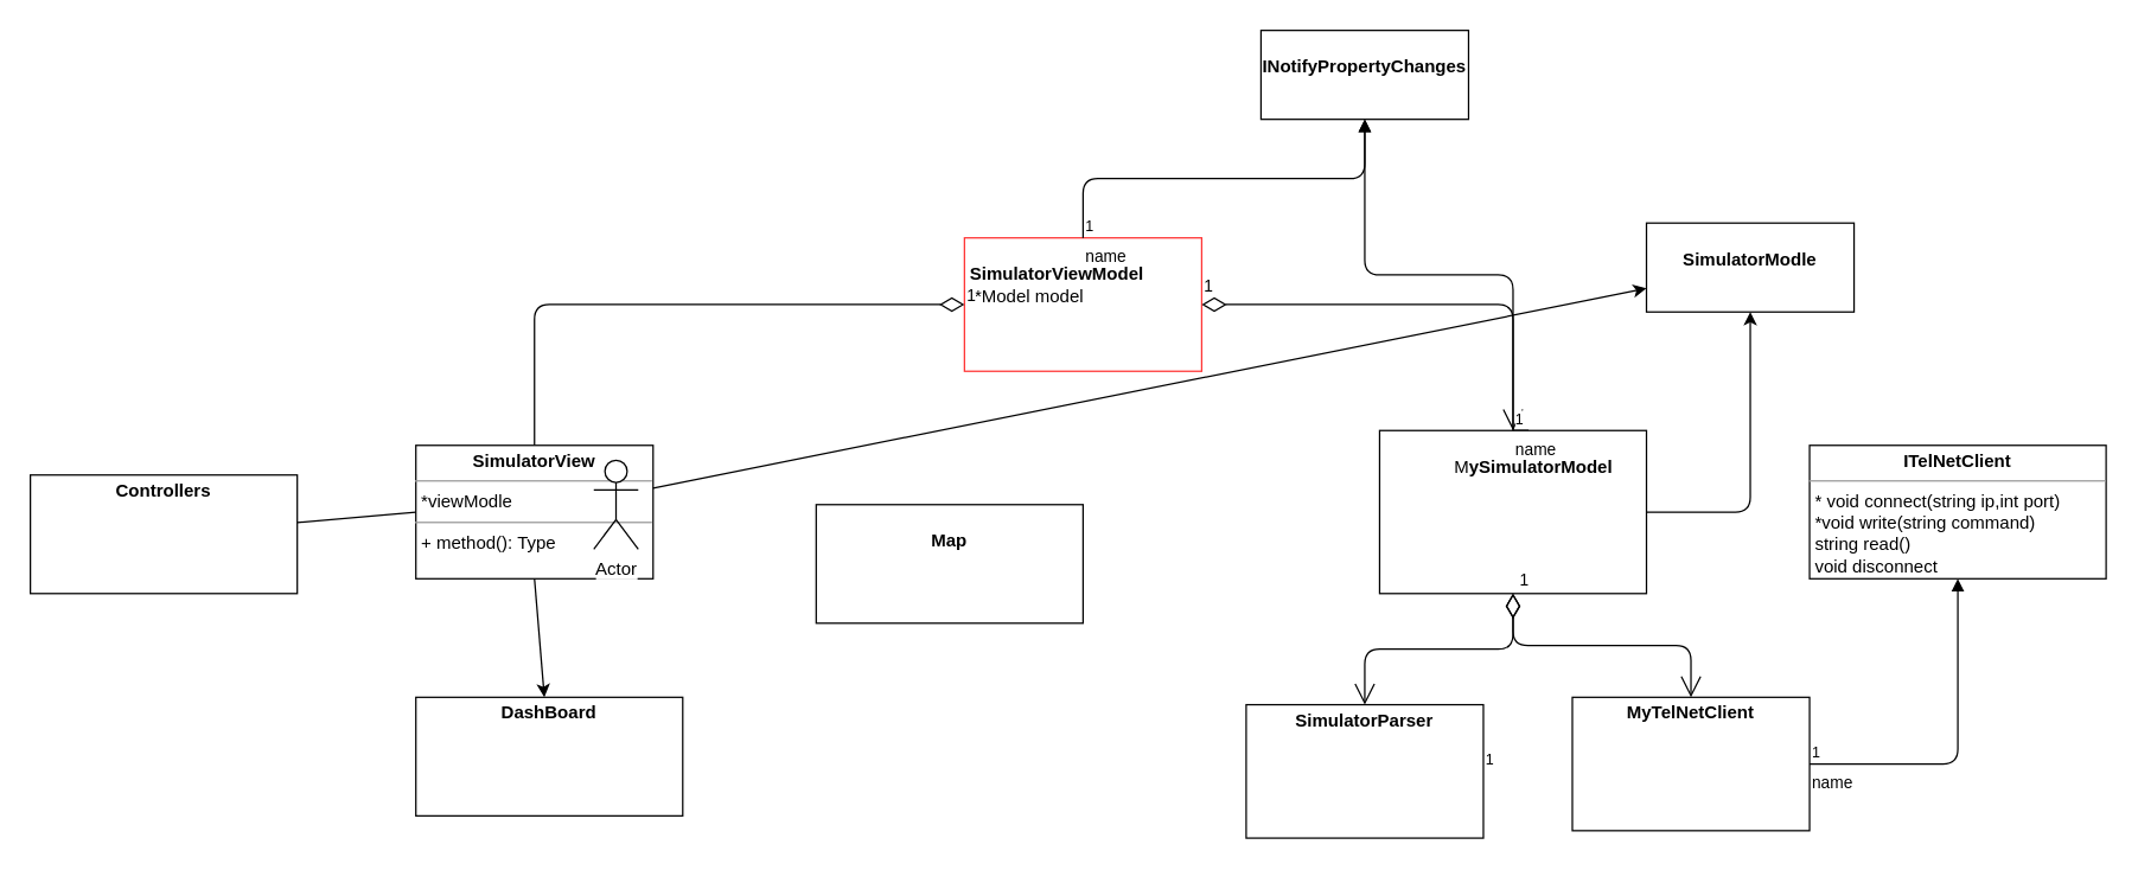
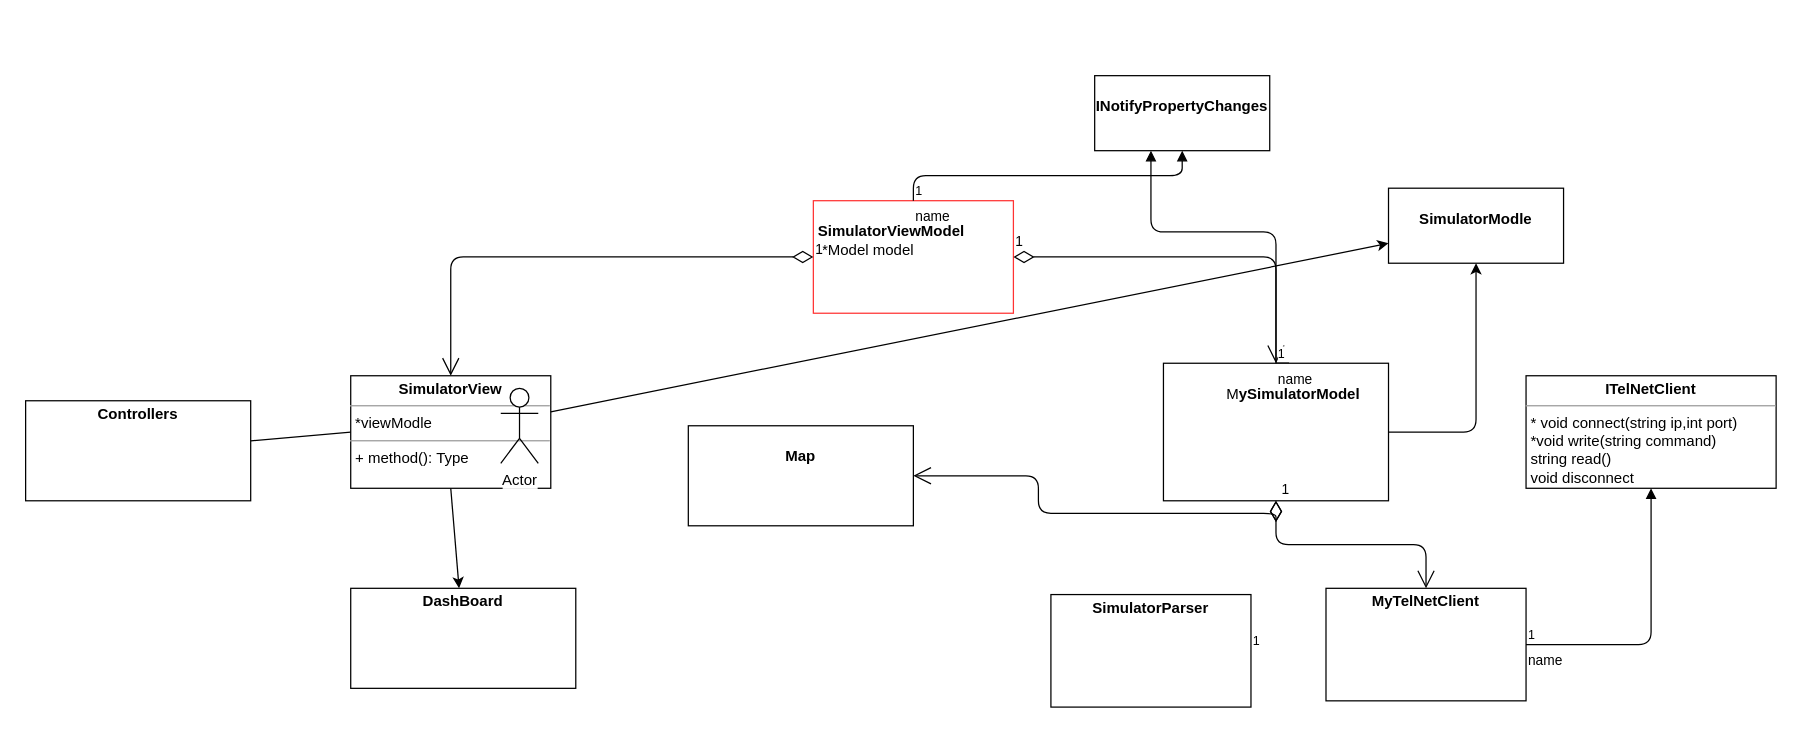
- <mxCell id="10" value="&lt;p style=&quot;margin: 0px ; margin-top: 4px ; text-align: center&quot;&gt;&lt;br&gt;&lt;b&gt;INotifyPropertyChanges&lt;/b&gt;&lt;/p&gt;" style="verticalAlign=top;align=left;overflow=fill;fontSize=12;fontFamily=Helvetica;html=1;" vertex="1" parent="1"><mxGeometry x="850" y="20" width="140" height="60" as="geometry" /></mxCell>
+ <mxCell id="10" value="&lt;p style=&quot;margin: 0px ; margin-top: 4px ; text-align: center&quot;&gt;&lt;br&gt;&lt;b&gt;INotifyPropertyChanges&lt;/b&gt;&lt;/p&gt;" style="verticalAlign=top;align=left;overflow=fill;fontSize=12;fontFamily=Helvetica;html=1;" vertex="1" parent="1"><mxGeometry x="875" y="60" width="140" height="60" as="geometry" /></mxCell>
- <mxCell id="6" value="1" style="endArrow=none;html=1;endSize=12;startArrow=diamondThin;startSize=14;startFill=0;edgeStyle=orthogonalEdgeStyle;align=left;verticalAlign=bottom;" edge="1" parent="1" source="2" target="7"><mxGeometry x="-1" y="3" relative="1" as="geometry"><mxPoint x="500" y="289.999" as="sourcePoint" /><mxPoint x="340" y="290" as="targetPoint" /></mxGeometry></mxCell>
+ <mxCell id="6" value="1" style="endArrow=open;html=1;endSize=12;startArrow=diamondThin;startSize=14;startFill=0;edgeStyle=orthogonalEdgeStyle;align=left;verticalAlign=bottom;" edge="1" parent="1" source="2" target="7"><mxGeometry x="-1" y="3" relative="1" as="geometry"><mxPoint x="500" y="289.999" as="sourcePoint" /><mxPoint x="340" y="290" as="targetPoint" /></mxGeometry></mxCell>
- <mxCell id="28" value="1" style="endArrow=open;html=1;endSize=12;startArrow=diamondThin;startSize=14;startFill=0;edgeStyle=orthogonalEdgeStyle;align=left;verticalAlign=bottom;exitX=0.5;exitY=1;exitDx=0;exitDy=0;" edge="1" parent="1" target="29" source="5"><mxGeometry x="-1" y="3" relative="1" as="geometry"><mxPoint x="1050.06" y="370" as="sourcePoint" /><mxPoint x="940" y="465" as="targetPoint" /></mxGeometry></mxCell>
+ <mxCell id="28" value="1" style="endArrow=open;html=1;endSize=12;startArrow=diamondThin;startSize=14;startFill=0;edgeStyle=orthogonalEdgeStyle;align=left;verticalAlign=bottom;exitX=0.5;exitY=1;exitDx=0;exitDy=0;" edge="1" parent="1" target="20" source="5"><mxGeometry x="-1" y="3" relative="1" as="geometry"><mxPoint x="1050.06" y="370" as="sourcePoint" /><mxPoint x="940" y="465" as="targetPoint" /></mxGeometry></mxCell>
